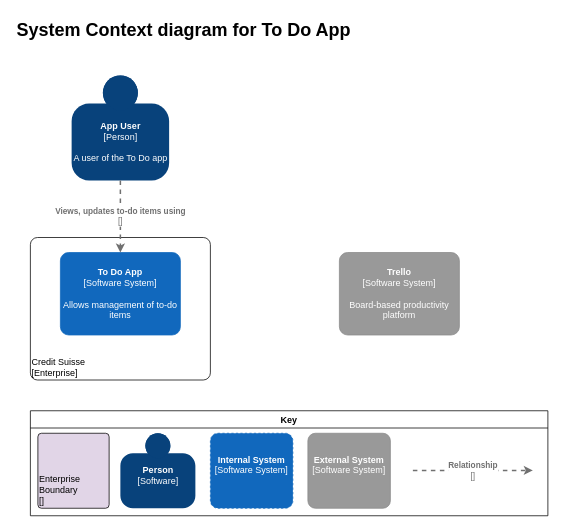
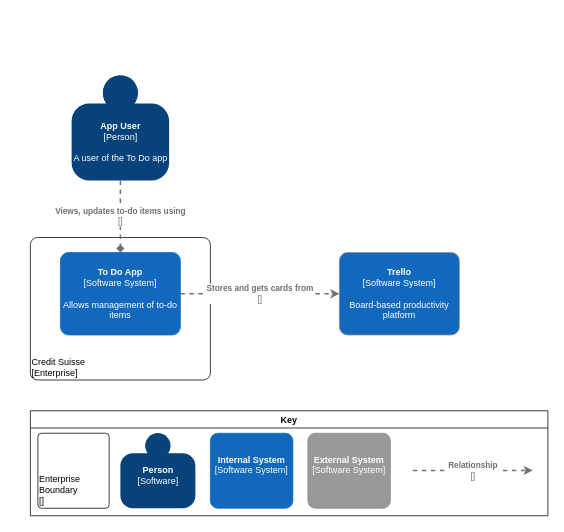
- <mxCell id="14" value="System Context diagram for To Do App" style="text;strokeColor=none;fillColor=none;html=1;fontSize=24;fontStyle=1;verticalAlign=middle;align=left;" parent="1" vertex="1"><mxGeometry width="460" height="40" as="geometry" x="20" y="20" /></mxCell>
- <mxCell id="5" value="&lt;div style=&quot;text-align: left&quot;&gt;&lt;div style=&quot;text-align: center&quot;&gt;&lt;b&gt;Views, updates to-do items using&lt;/b&gt;&lt;/div&gt;&lt;div style=&quot;text-align: center&quot;&gt;[]&lt;/div&gt;&lt;/div&gt;" style="edgeStyle=none;rounded=0;html=1;entryX=0.5;entryY=0;jettySize=auto;orthogonalLoop=1;strokeColor=#707070;strokeWidth=2;fontColor=#707070;jumpStyle=none;dashed=1;metaEdit=1;metaData={&quot;c4Type&quot;:{&quot;editable&quot;:false}};exitX=0.5;exitY=1;exitDx=0;exitDy=0;exitPerimeter=0;entryDx=0;entryDy=0;entryPerimeter=0;" parent="1" source="3" target="4" edge="1"><mxGeometry width="160" relative="1" as="geometry"><mxPoint x="325" y="270" as="sourcePoint" /><mxPoint x="485" y="270" as="targetPoint" /></mxGeometry></mxCell>
+ <mxCell id="5" value="&lt;div style=&quot;text-align: left&quot;&gt;&lt;div style=&quot;text-align: center&quot;&gt;&lt;b&gt;Views, updates to-do items using&lt;/b&gt;&lt;/div&gt;&lt;div style=&quot;text-align: center&quot;&gt;[]&lt;/div&gt;&lt;/div&gt;" style="edgeStyle=none;rounded=0;html=1;entryX=0.5;entryY=0;jettySize=auto;orthogonalLoop=1;strokeColor=#707070;strokeWidth=2;fontColor=#707070;jumpStyle=none;dashed=1;metaEdit=1;metaData={&quot;c4Type&quot;:{&quot;editable&quot;:false}};exitX=0.5;exitY=1;exitDx=0;exitDy=0;exitPerimeter=0;entryDx=0;entryDy=0;entryPerimeter=0;endArrow=diamond;" parent="1" source="3" target="4" edge="1"><mxGeometry width="160" relative="1" as="geometry"><mxPoint x="325" y="270" as="sourcePoint" /><mxPoint x="485" y="270" as="targetPoint" /></mxGeometry></mxCell>
+ <mxCell id="7" value="&lt;div style=&quot;text-align: left&quot;&gt;&lt;div style=&quot;text-align: center&quot;&gt;&lt;b&gt;Stores and gets cards from&lt;/b&gt;&lt;/div&gt;&lt;div style=&quot;text-align: center&quot;&gt;[]&lt;/div&gt;&lt;/div&gt;" style="edgeStyle=none;rounded=0;html=1;entryX=0;entryY=0.5;jettySize=auto;orthogonalLoop=1;strokeColor=#707070;strokeWidth=2;fontColor=#707070;jumpStyle=none;dashed=1;metaEdit=1;metaData={&quot;c4Type&quot;:{&quot;editable&quot;:false}};exitX=1;exitY=0.5;exitDx=0;exitDy=0;exitPerimeter=0;entryDx=0;entryDy=0;entryPerimeter=0;" parent="1" source="4" target="6" edge="1"><mxGeometry width="160" relative="1" as="geometry"><mxPoint x="325" y="246" as="sourcePoint" /><mxPoint x="485" y="246" as="targetPoint" /></mxGeometry></mxCell>
- <mxCell id="6" value="&lt;b&gt;Trello&lt;/b&gt;&lt;div&gt;[Software System]&lt;/div&gt;&lt;br&gt;&lt;div&gt;Board-based productivity platform&lt;/div&gt;" style="rounded=1;whiteSpace=wrap;html=1;labelBackgroundColor=none;fillColor=#999999;fontColor=#ffffff;align=center;arcSize=10;strokeColor=#8A8A8A;metaEdit=1;metaData={&quot;c4Type&quot;:{&quot;editable&quot;:false}};points=[[0.25,0,0],[0.5,0,0],[0.75,0,0],[1,0.25,0],[1,0.5,0],[1,0.75,0],[0.75,1,0],[0.5,1,0],[0.25,1,0],[0,0.75,0],[0,0.5,0],[0,0.25,0]];" parent="1" vertex="1"><mxGeometry x="452" y="336" width="160" height="110.0" as="geometry" /></mxCell>
+ <mxCell id="6" value="&lt;b&gt;Trello&lt;/b&gt;&lt;div&gt;[Software System]&lt;/div&gt;&lt;br&gt;&lt;div&gt;Board-based productivity platform&lt;/div&gt;" style="rounded=1;whiteSpace=wrap;html=1;labelBackgroundColor=none;fillColor=#1168bd;fontColor=#ffffff;align=center;arcSize=10;strokeColor=#8A8A8A;metaEdit=1;metaData={&quot;c4Type&quot;:{&quot;editable&quot;:false}};points=[[0.25,0,0],[0.5,0,0],[0.75,0,0],[1,0.25,0],[1,0.5,0],[1,0.75,0],[0.75,1,0],[0.5,1,0],[0.25,1,0],[0,0.75,0],[0,0.5,0],[0,0.25,0]];" parent="1" vertex="1"><mxGeometry x="452" y="336" width="160" height="110.0" as="geometry" /></mxCell>
- <mxCell id="9" value="&lt;div style=&quot;text-align: left&quot;&gt;Enterprise Boundary&lt;/div&gt;&lt;div style=&quot;text-align: left&quot;&gt;[]&lt;/div&gt;" style="rounded=1;whiteSpace=wrap;html=1;labelBackgroundColor=none;fillColor=#e1d5e7;fontColor=#000000;align=left;arcSize=5;strokeColor=#000000;verticalAlign=bottom;metaEdit=1;metaData={&quot;c4Type&quot;:{&quot;editable&quot;:false}};points=[[0.25,0,0],[0.5,0,0],[0.75,0,0],[1,0.25,0],[1,0.5,0],[1,0.75,0],[0.75,1,0],[0.5,1,0],[0.25,1,0],[0,0.75,0],[0,0.5,0],[0,0.25,0]];" parent="8" vertex="1"><mxGeometry x="10" y="30" width="95" height="100" as="geometry" /></mxCell>
+ <mxCell id="9" value="&lt;div style=&quot;text-align: left&quot;&gt;Enterprise Boundary&lt;/div&gt;&lt;div style=&quot;text-align: left&quot;&gt;[]&lt;/div&gt;" style="rounded=1;whiteSpace=wrap;html=1;labelBackgroundColor=none;fillColor=#ffffff;fontColor=#000000;align=left;arcSize=5;strokeColor=#000000;verticalAlign=bottom;metaEdit=1;metaData={&quot;c4Type&quot;:{&quot;editable&quot;:false}};points=[[0.25,0,0],[0.5,0,0],[0.75,0,0],[1,0.25,0],[1,0.5,0],[1,0.75,0],[0.75,1,0],[0.5,1,0],[0.25,1,0],[0,0.75,0],[0,0.5,0],[0,0.25,0]];" parent="8" vertex="1"><mxGeometry x="10" y="30" width="95" height="100" as="geometry" /></mxCell>
- <mxCell id="11" value="&lt;b&gt;Internal System&lt;/b&gt;&lt;div&gt;[Software System]&lt;/div&gt;&lt;br&gt;&lt;div&gt;&lt;/div&gt;" style="rounded=1;whiteSpace=wrap;html=1;labelBackgroundColor=none;fillColor=#1168BD;fontColor=#ffffff;align=center;arcSize=10;strokeColor=#1168BD;metaEdit=1;metaData={&quot;c4Type&quot;:{&quot;editable&quot;:false}};points=[[0.25,0,0],[0.5,0,0],[0.75,0,0],[1,0.25,0],[1,0.5,0],[1,0.75,0],[0.75,1,0],[0.5,1,0],[0.25,1,0],[0,0.75,0],[0,0.5,0],[0,0.25,0]];dashed=1;" parent="8" vertex="1"><mxGeometry x="240" y="30" width="110" height="100" as="geometry" /></mxCell>
+ <mxCell id="11" value="&lt;b&gt;Internal System&lt;/b&gt;&lt;div&gt;[Software System]&lt;/div&gt;&lt;br&gt;&lt;div&gt;&lt;/div&gt;" style="rounded=1;whiteSpace=wrap;html=1;labelBackgroundColor=none;fillColor=#1168BD;fontColor=#ffffff;align=center;arcSize=10;strokeColor=#1168BD;metaEdit=1;metaData={&quot;c4Type&quot;:{&quot;editable&quot;:false}};points=[[0.25,0,0],[0.5,0,0],[0.75,0,0],[1,0.25,0],[1,0.5,0],[1,0.75,0],[0.75,1,0],[0.5,1,0],[0.25,1,0],[0,0.75,0],[0,0.5,0],[0,0.25,0]];" parent="8" vertex="1"><mxGeometry x="240" y="30" width="110" height="100" as="geometry" /></mxCell>
